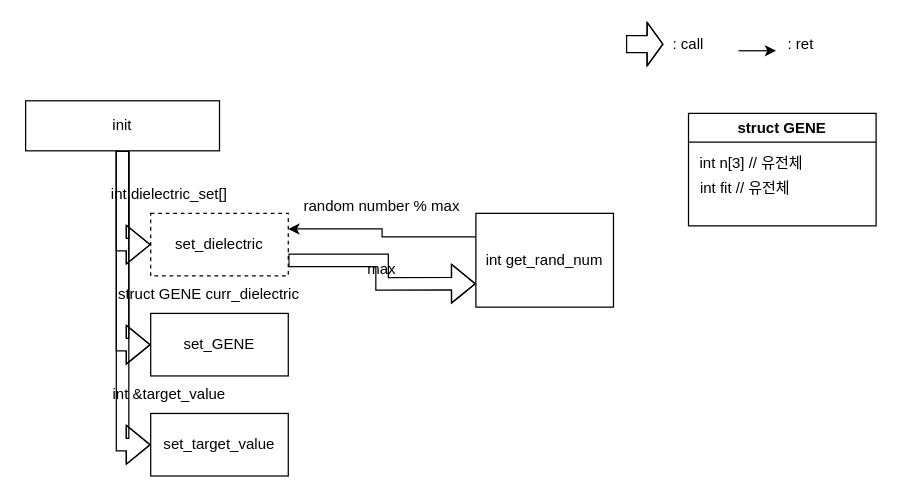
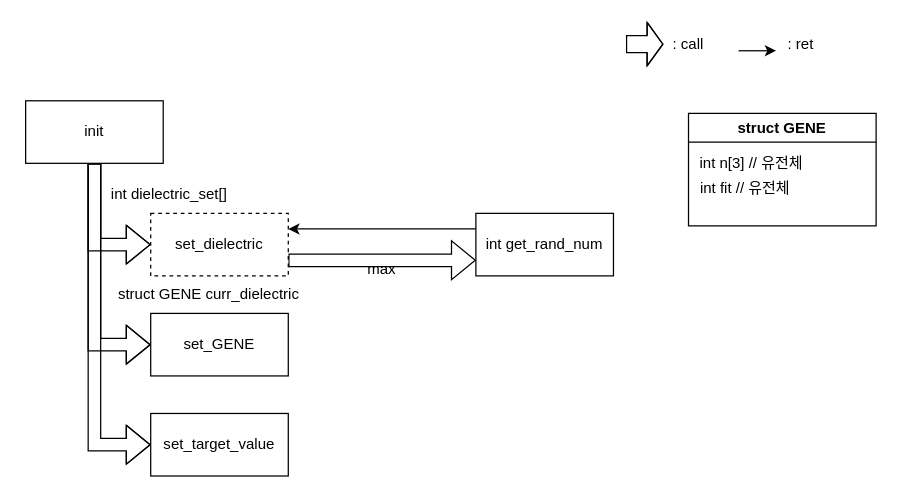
- <mxCell id="7" value="init" style="rounded=0;whiteSpace=wrap;html=1;" vertex="1" parent="1"><mxGeometry x="20" y="80" width="155" height="40" as="geometry" /></mxCell>
+ <mxCell id="7" value="init" style="rounded=0;whiteSpace=wrap;html=1;" vertex="1" parent="1"><mxGeometry x="20" y="80" width="110" height="50" as="geometry" /></mxCell>
- <mxCell id="13" value="random number % max" style="text;html=1;strokeColor=none;fillColor=none;align=center;verticalAlign=middle;whiteSpace=wrap;rounded=0;" vertex="1" parent="1"><mxGeometry x="240" y="150" width="130" height="30" as="geometry" /></mxCell>
- <mxCell id="12" value="int get_rand_num" style="rounded=0;whiteSpace=wrap;html=1;" vertex="1" parent="1"><mxGeometry x="380" y="170" width="110" height="75" as="geometry" /></mxCell>
+ <mxCell id="12" value="int get_rand_num" style="rounded=0;whiteSpace=wrap;html=1;" vertex="1" parent="1"><mxGeometry x="380" y="170" width="110" height="50" as="geometry" /></mxCell>
- <mxCell id="20" value="int &amp;amp;target_value" style="text;html=1;strokeColor=none;fillColor=none;align=center;verticalAlign=middle;whiteSpace=wrap;rounded=0;" vertex="1" parent="1"><mxGeometry x="80" y="300" width="110" height="30" as="geometry" /></mxCell>
